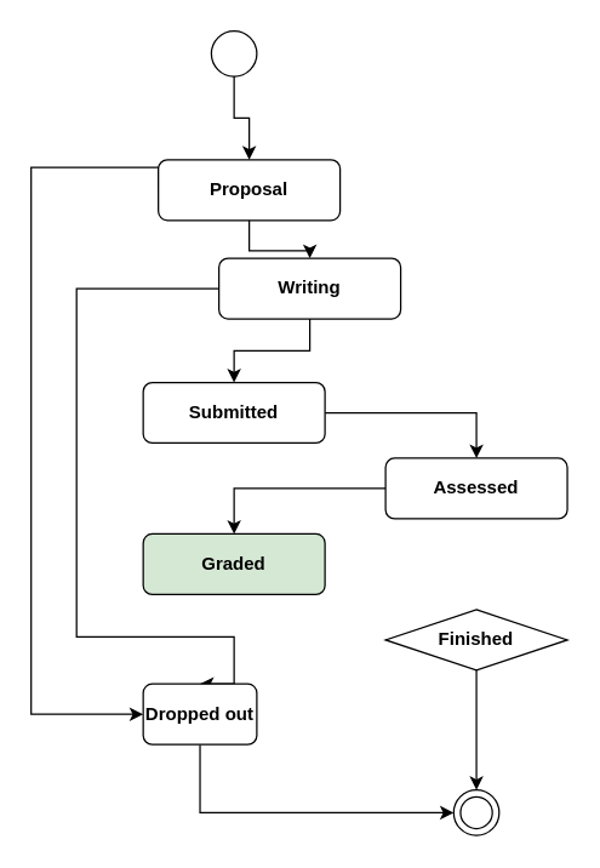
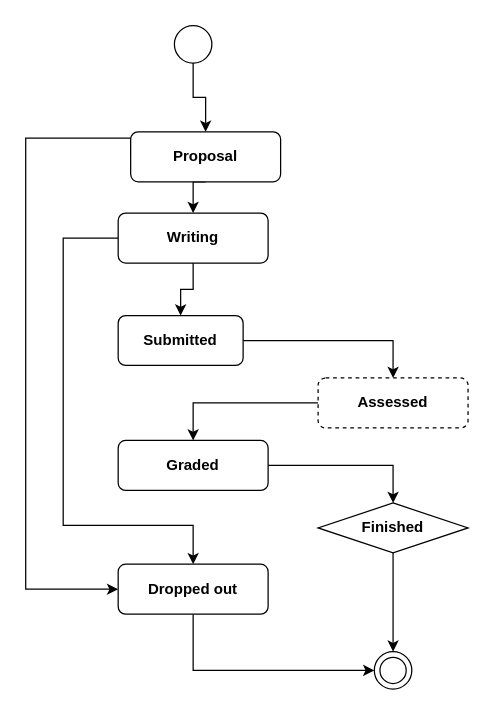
- <mxCell id="7" value="&lt;b&gt;Writing&lt;/b&gt;" style="rounded=1;whiteSpace=wrap;html=1;fontSize=12;glass=0;strokeWidth=1;shadow=0;" parent="1" vertex="1"><mxGeometry x="144" y="170" width="120" height="40" as="geometry" /></mxCell>
+ <mxCell id="7" value="&lt;b&gt;Writing&lt;/b&gt;" style="rounded=1;whiteSpace=wrap;html=1;fontSize=12;glass=0;strokeWidth=1;shadow=0;" parent="1" vertex="1"><mxGeometry x="94" y="170" width="120" height="40" as="geometry" /></mxCell>
- <mxCell id="9" value="&lt;b&gt;Submitted&lt;/b&gt;" style="rounded=1;whiteSpace=wrap;html=1;fontSize=12;glass=0;strokeWidth=1;shadow=0;" parent="1" vertex="1"><mxGeometry x="94" y="252" width="120" height="40" as="geometry" /></mxCell>
+ <mxCell id="9" value="&lt;b&gt;Submitted&lt;/b&gt;" style="rounded=1;whiteSpace=wrap;html=1;fontSize=12;glass=0;strokeWidth=1;shadow=0;" parent="1" vertex="1"><mxGeometry x="94" y="252" width="100" height="40" as="geometry" /></mxCell>
- <mxCell id="11" value="&lt;b&gt;Assessed&lt;/b&gt;" style="rounded=1;whiteSpace=wrap;html=1;fontSize=12;glass=0;strokeWidth=1;shadow=0;" parent="1" vertex="1"><mxGeometry x="254" y="302" width="120" height="40" as="geometry" /></mxCell>
+ <mxCell id="11" value="&lt;b&gt;Assessed&lt;/b&gt;" style="rounded=1;whiteSpace=wrap;html=1;fontSize=12;glass=0;strokeWidth=1;shadow=0;dashed=1;" parent="1" vertex="1"><mxGeometry x="254" y="302" width="120" height="40" as="geometry" /></mxCell>
- <mxCell id="13" value="&lt;b&gt;Graded&lt;/b&gt;" style="rounded=1;whiteSpace=wrap;html=1;fontSize=12;glass=0;strokeWidth=1;shadow=0;fillColor=#d5e8d4;" parent="1" vertex="1"><mxGeometry x="94" y="352" width="120" height="40" as="geometry" /></mxCell>
+ <mxCell id="13" value="&lt;b&gt;Graded&lt;/b&gt;" style="rounded=1;whiteSpace=wrap;html=1;fontSize=12;glass=0;strokeWidth=1;shadow=0;" parent="1" vertex="1"><mxGeometry x="94" y="352" width="120" height="40" as="geometry" /></mxCell>
+ <mxCell id="12" style="edgeStyle=orthogonalEdgeStyle;rounded=0;orthogonalLoop=1;jettySize=auto;html=1;exitX=1;exitY=0.5;exitDx=0;exitDy=0;entryX=0.5;entryY=0;entryDx=0;entryDy=0;" parent="1" source="13" target="15" edge="1"><mxGeometry relative="1" as="geometry" /></mxCell>
- <mxCell id="20" value="&lt;b&gt;Dropped out&lt;/b&gt;" style="rounded=1;whiteSpace=wrap;html=1;fontSize=12;glass=0;strokeWidth=1;shadow=0;" parent="1" vertex="1"><mxGeometry x="94" y="451" width="75" height="40" as="geometry" /></mxCell>
+ <mxCell id="20" value="&lt;b&gt;Dropped out&lt;/b&gt;" style="rounded=1;whiteSpace=wrap;html=1;fontSize=12;glass=0;strokeWidth=1;shadow=0;" parent="1" vertex="1"><mxGeometry x="94" y="451" width="120" height="40" as="geometry" /></mxCell>
